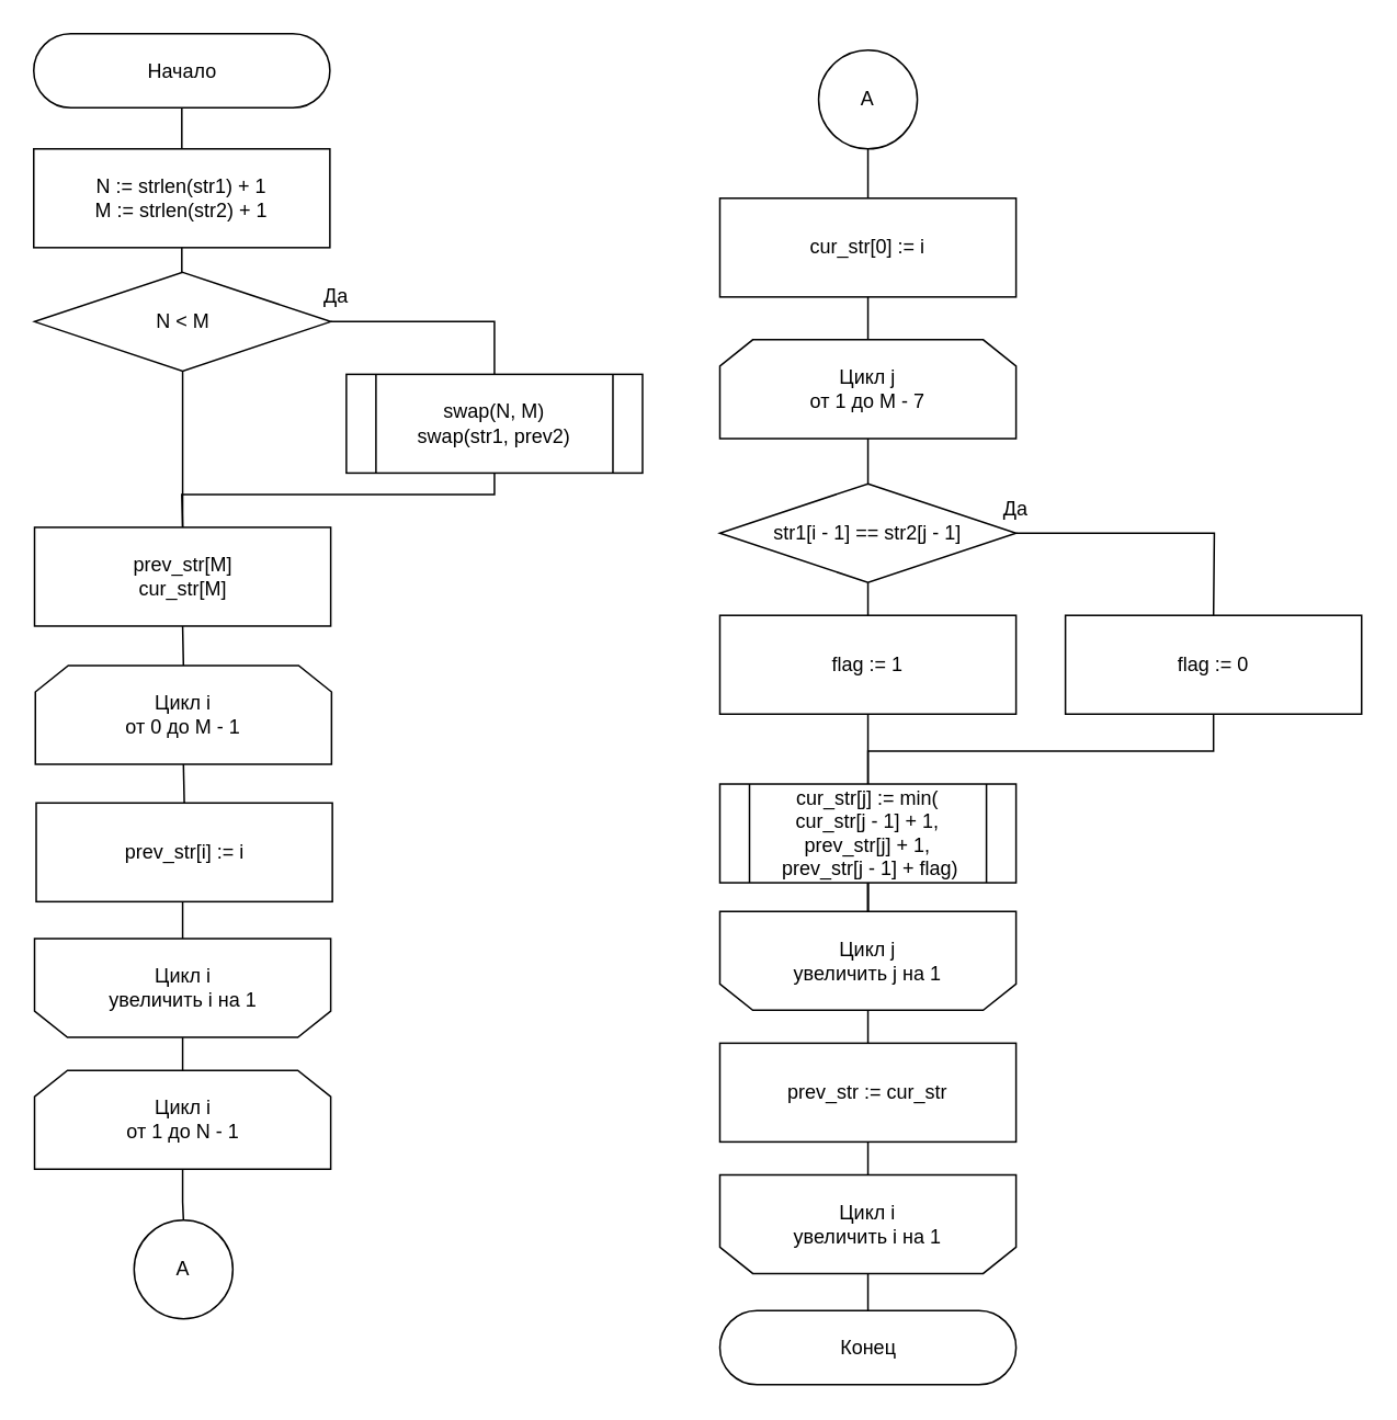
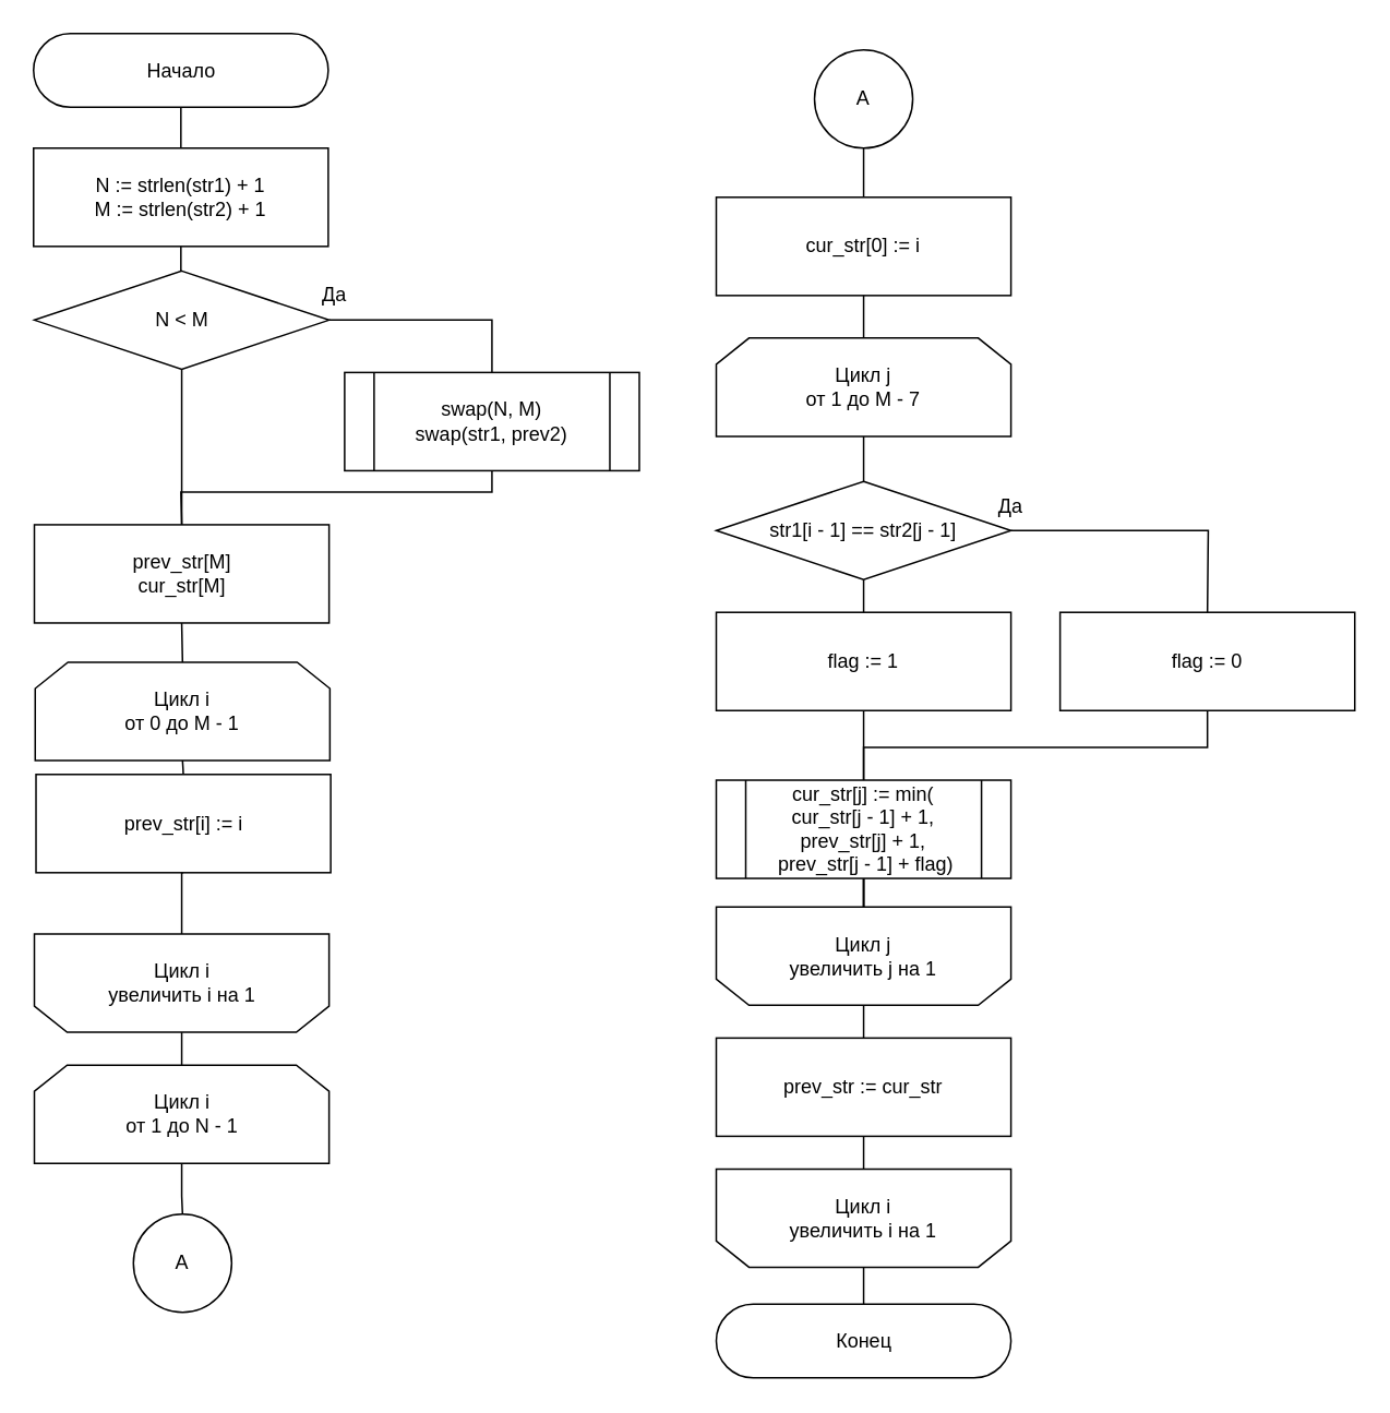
- <mxCell id="15" value="prev_str[i] := i" style="rounded=0;whiteSpace=wrap;html=1;shadow=0;" parent="1" vertex="1"><mxGeometry x="21.5" y="487.5" width="180" height="60" as="geometry" /></mxCell>
+ <mxCell id="15" value="prev_str[i] := i" style="rounded=0;whiteSpace=wrap;html=1;shadow=0;" parent="1" vertex="1"><mxGeometry x="21.5" y="472.5" width="180" height="60" as="geometry" /></mxCell>
